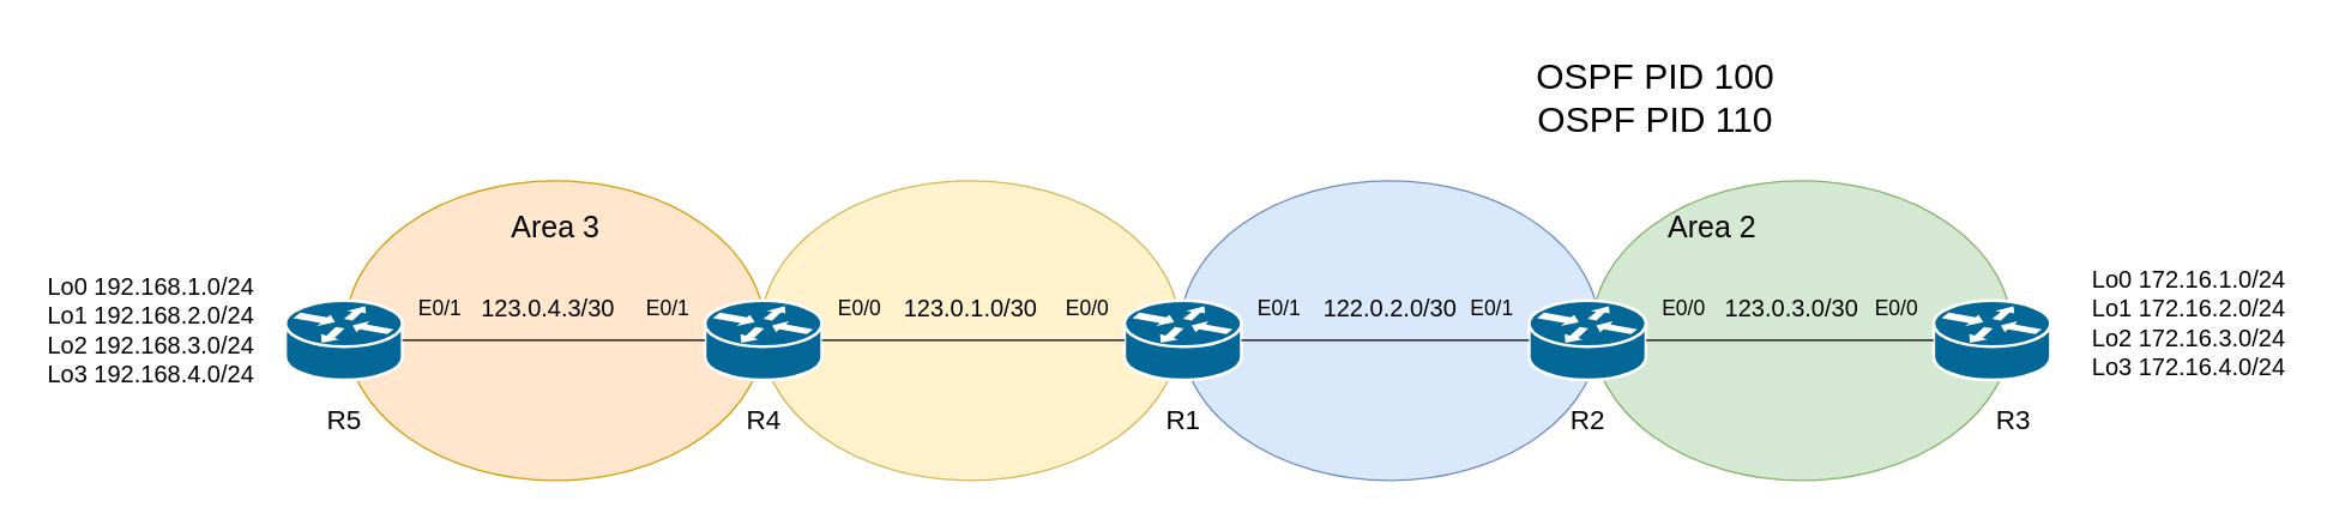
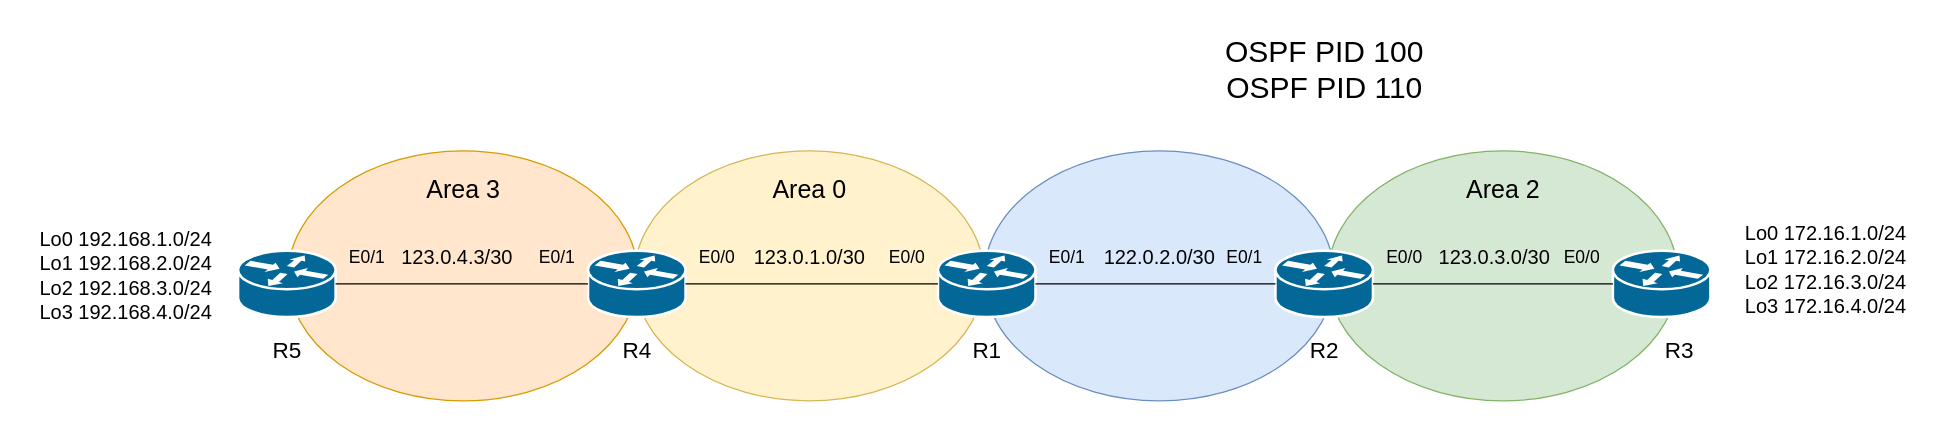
- <mxCell id="36" value="&lt;font style=&quot;font-size: 24px;&quot;&gt;OSPF PID 100&lt;br&gt;OSPF PID 110&lt;/font&gt;" style="text;html=1;align=center;verticalAlign=middle;resizable=0;points=[];autosize=1;strokeColor=none;fillColor=none;" vertex="1" parent="1"><mxGeometry x="1014" y="30" width="180" height="70" as="geometry" /></mxCell>
+ <mxCell id="36" value="&lt;font style=&quot;font-size: 24px;&quot;&gt;OSPF PID 100&lt;br&gt;OSPF PID 110&lt;/font&gt;" style="text;html=1;align=center;verticalAlign=middle;resizable=0;points=[];autosize=1;strokeColor=none;fillColor=none;" vertex="1" parent="1"><mxGeometry x="969" y="20" width="180" height="70" as="geometry" /></mxCell>
+ <mxCell id="24" value="&lt;font style=&quot;font-size: 20px;&quot;&gt;Area 0&lt;/font&gt;" style="text;html=1;align=center;verticalAlign=middle;resizable=0;points=[];autosize=1;strokeColor=none;fillColor=none;" vertex="1" parent="1"><mxGeometry x="607" y="130" width="80" height="40" as="geometry" /></mxCell>
- <mxCell id="26" value="&lt;font style=&quot;font-size: 20px;&quot;&gt;Area 2&lt;/font&gt;" style="text;html=1;align=center;verticalAlign=middle;resizable=0;points=[];autosize=1;strokeColor=none;fillColor=none;" vertex="1" parent="1"><mxGeometry x="1102" y="130" width="80" height="40" as="geometry" /></mxCell>
+ <mxCell id="26" value="&lt;font style=&quot;font-size: 20px;&quot;&gt;Area 2&lt;/font&gt;" style="text;html=1;align=center;verticalAlign=middle;resizable=0;points=[];autosize=1;strokeColor=none;fillColor=none;" vertex="1" parent="1"><mxGeometry x="1162" y="130" width="80" height="40" as="geometry" /></mxCell>
